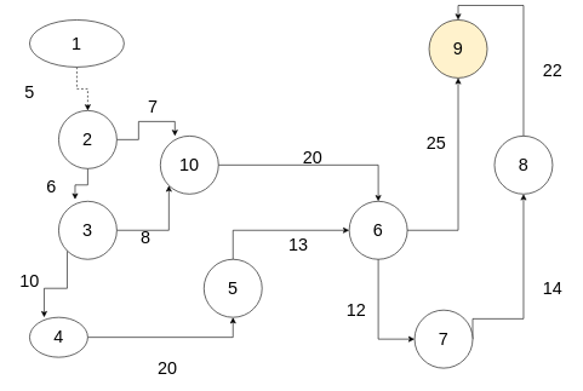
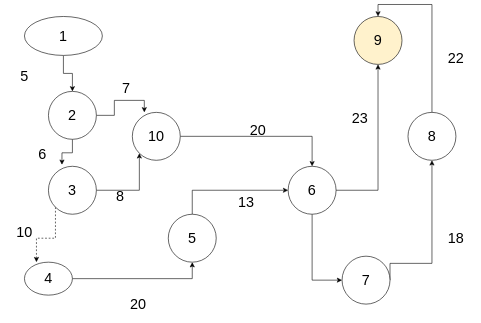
- <mxCell id="2" style="edgeStyle=orthogonalEdgeStyle;rounded=0;orthogonalLoop=1;jettySize=auto;html=1;exitX=0.5;exitY=1;exitDx=0;exitDy=0;dashed=1;" edge="1" parent="1" source="3" target="18"><mxGeometry relative="1" as="geometry" /></mxCell>
+ <mxCell id="2" style="edgeStyle=orthogonalEdgeStyle;rounded=0;orthogonalLoop=1;jettySize=auto;html=1;exitX=0.5;exitY=1;exitDx=0;exitDy=0;" edge="1" parent="1" source="3" target="18"><mxGeometry relative="1" as="geometry" /></mxCell>
- <mxCell id="33" value="&lt;font style=&quot;font-size: 24px&quot;&gt;25&lt;/font&gt;" style="text;html=1;strokeColor=none;fillColor=none;align=center;verticalAlign=middle;whiteSpace=wrap;rounded=0;" vertex="1" parent="1"><mxGeometry x="580" y="180" width="40" height="20" as="geometry" /></mxCell>
+ <mxCell id="33" value="&lt;font style=&quot;font-size: 24px&quot;&gt;23&lt;/font&gt;" style="text;html=1;strokeColor=none;fillColor=none;align=center;verticalAlign=middle;whiteSpace=wrap;rounded=0;" vertex="1" parent="1"><mxGeometry x="580" y="180" width="40" height="20" as="geometry" /></mxCell>
- <mxCell id="11" style="edgeStyle=orthogonalEdgeStyle;rounded=0;orthogonalLoop=1;jettySize=auto;html=1;exitX=0;exitY=1;exitDx=0;exitDy=0;entryX=0.25;entryY=0;entryDx=0;entryDy=0;entryPerimeter=0;" edge="1" parent="1" source="13" target="6"><mxGeometry relative="1" as="geometry" /></mxCell>
+ <mxCell id="11" style="edgeStyle=orthogonalEdgeStyle;rounded=0;orthogonalLoop=1;jettySize=auto;html=1;exitX=0;exitY=1;exitDx=0;exitDy=0;entryX=0.25;entryY=0;entryDx=0;entryDy=0;entryPerimeter=0;dashed=1;" edge="1" parent="1" source="13" target="6"><mxGeometry relative="1" as="geometry" /></mxCell>
- <mxCell id="34" value="&lt;font style=&quot;font-size: 24px&quot;&gt;14&lt;br&gt;&lt;/font&gt;" style="text;html=1;strokeColor=none;fillColor=none;align=center;verticalAlign=middle;whiteSpace=wrap;rounded=0;" vertex="1" parent="1"><mxGeometry x="740" y="380" width="40" height="20" as="geometry" /></mxCell>
+ <mxCell id="34" value="&lt;font style=&quot;font-size: 24px&quot;&gt;18&lt;br&gt;&lt;/font&gt;" style="text;html=1;strokeColor=none;fillColor=none;align=center;verticalAlign=middle;whiteSpace=wrap;rounded=0;" vertex="1" parent="1"><mxGeometry x="740" y="380" width="40" height="20" as="geometry" /></mxCell>
- <mxCell id="32" value="&lt;font style=&quot;font-size: 24px&quot;&gt;12&lt;br&gt;&lt;/font&gt;" style="text;html=1;strokeColor=none;fillColor=none;align=center;verticalAlign=middle;whiteSpace=wrap;rounded=0;" vertex="1" parent="1"><mxGeometry x="470" y="410" width="40" height="20" as="geometry" /></mxCell>
